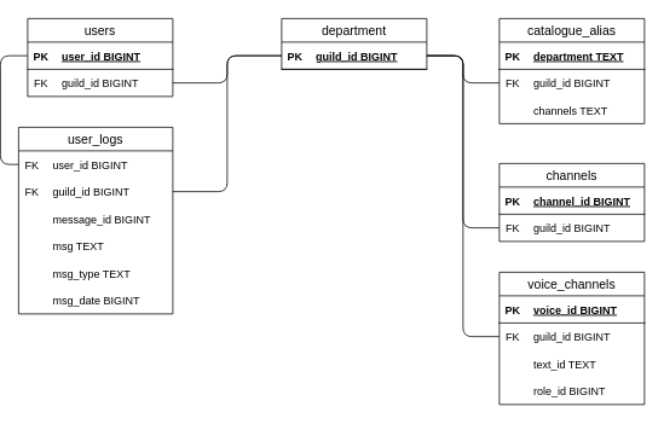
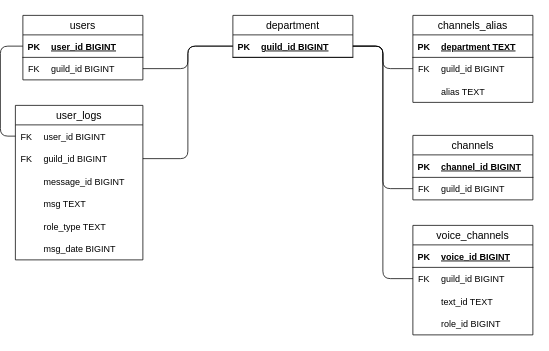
- <mxCell id="35" value="catalogue_alias" style="swimlane;fontStyle=0;childLayout=stackLayout;horizontal=1;startSize=26;horizontalStack=0;resizeParent=1;resizeParentMax=0;resizeLast=0;collapsible=1;marginBottom=0;align=center;fontSize=14;" vertex="1" parent="1"><mxGeometry x="550" y="20" width="160" height="116" as="geometry" /></mxCell>
+ <mxCell id="35" value="channels_alias" style="swimlane;fontStyle=0;childLayout=stackLayout;horizontal=1;startSize=26;horizontalStack=0;resizeParent=1;resizeParentMax=0;resizeLast=0;collapsible=1;marginBottom=0;align=center;fontSize=14;" vertex="1" parent="1"><mxGeometry x="550" y="20" width="160" height="116" as="geometry" /></mxCell>
- <mxCell id="45" value="channels TEXT" style="shape=partialRectangle;connectable=0;fillColor=none;top=0;left=0;bottom=0;right=0;align=left;spacingLeft=6;overflow=hidden;" vertex="1" parent="43"><mxGeometry x="30" width="130" height="30" as="geometry"><mxRectangle width="130" height="30" as="alternateBounds" /></mxGeometry></mxCell>
+ <mxCell id="45" value="alias TEXT" style="shape=partialRectangle;connectable=0;fillColor=none;top=0;left=0;bottom=0;right=0;align=left;spacingLeft=6;overflow=hidden;" vertex="1" parent="43"><mxGeometry x="30" width="130" height="30" as="geometry"><mxRectangle width="130" height="30" as="alternateBounds" /></mxGeometry></mxCell>
- <mxCell id="31" value="msg_type TEXT" style="shape=partialRectangle;connectable=0;fillColor=none;top=0;left=0;bottom=0;right=0;align=left;spacingLeft=6;overflow=hidden;" vertex="1" parent="29"><mxGeometry x="30" width="140" height="30" as="geometry"><mxRectangle width="140" height="30" as="alternateBounds" /></mxGeometry></mxCell>
+ <mxCell id="31" value="role_type TEXT" style="shape=partialRectangle;connectable=0;fillColor=none;top=0;left=0;bottom=0;right=0;align=left;spacingLeft=6;overflow=hidden;" vertex="1" parent="29"><mxGeometry x="30" width="140" height="30" as="geometry"><mxRectangle width="140" height="30" as="alternateBounds" /></mxGeometry></mxCell>
